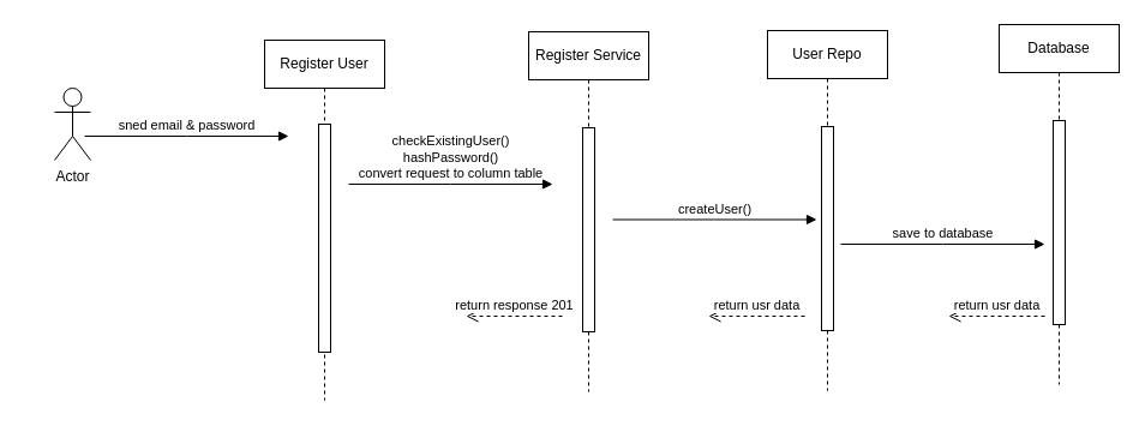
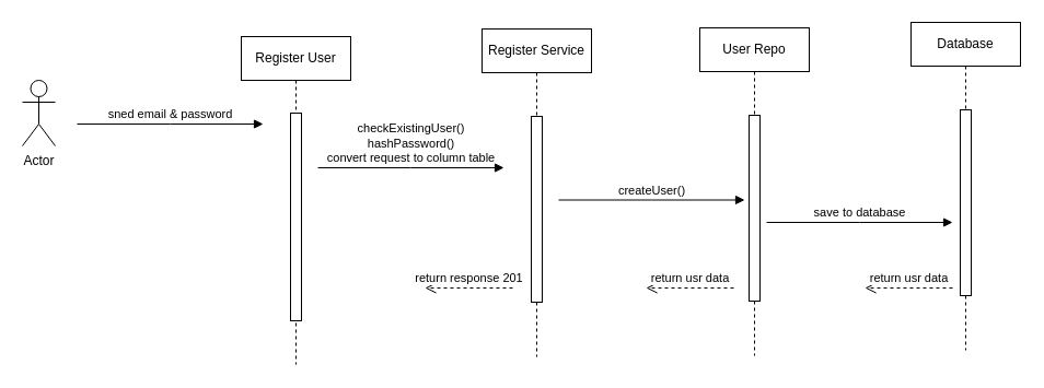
- <mxCell id="17" value="Actor" style="shape=umlActor;verticalLabelPosition=bottom;verticalAlign=top;html=1;" vertex="1" parent="1"><mxGeometry x="45" y="73" width="30" height="60" as="geometry" /></mxCell>
+ <mxCell id="17" value="Actor" style="shape=umlActor;verticalLabelPosition=bottom;verticalAlign=top;html=1;" vertex="1" parent="1"><mxGeometry x="20" y="73" width="30" height="60" as="geometry" /></mxCell>
